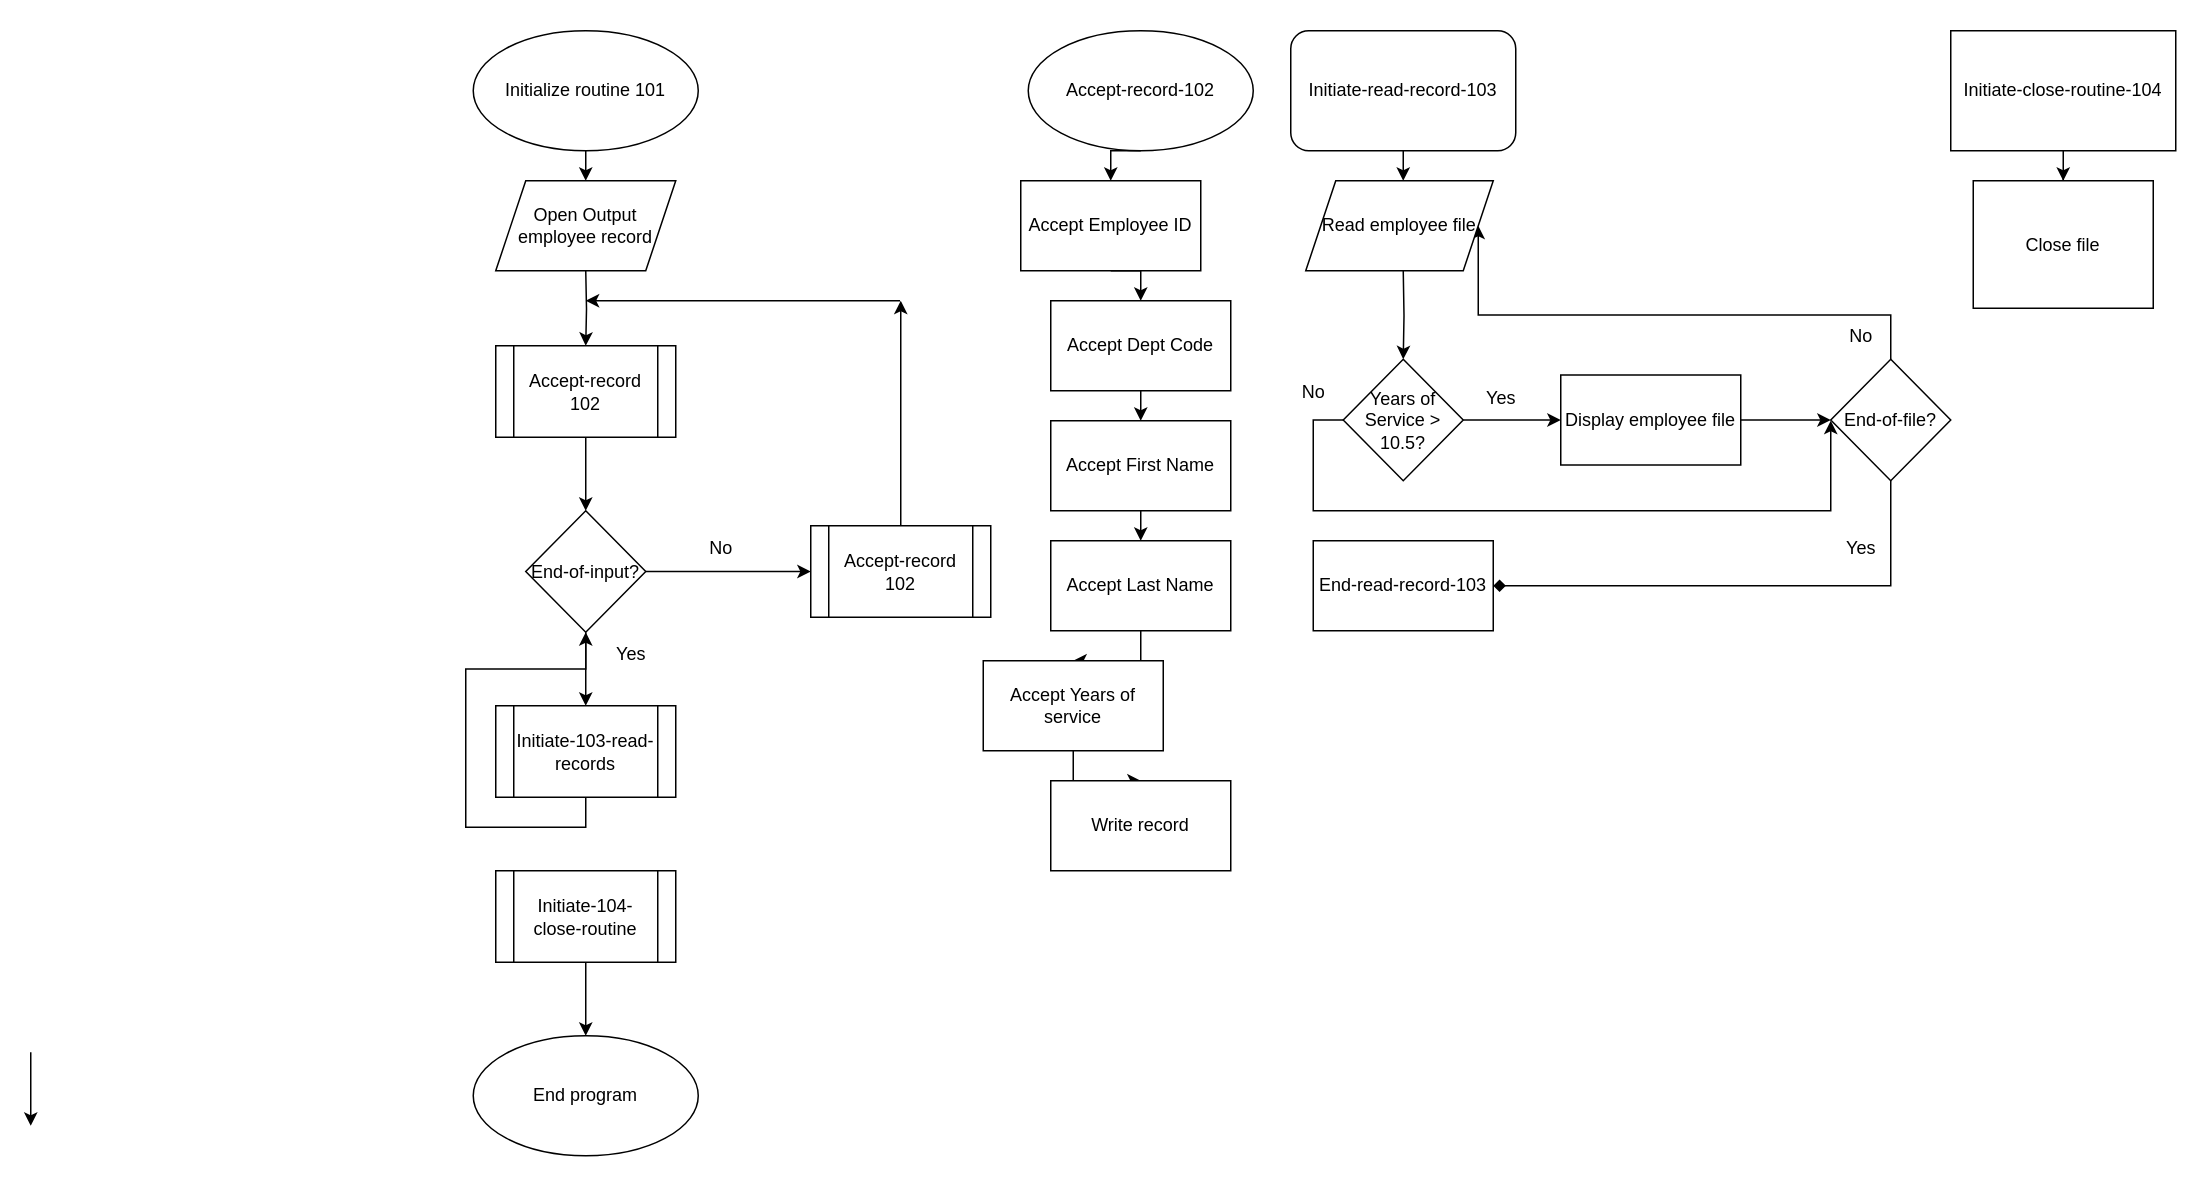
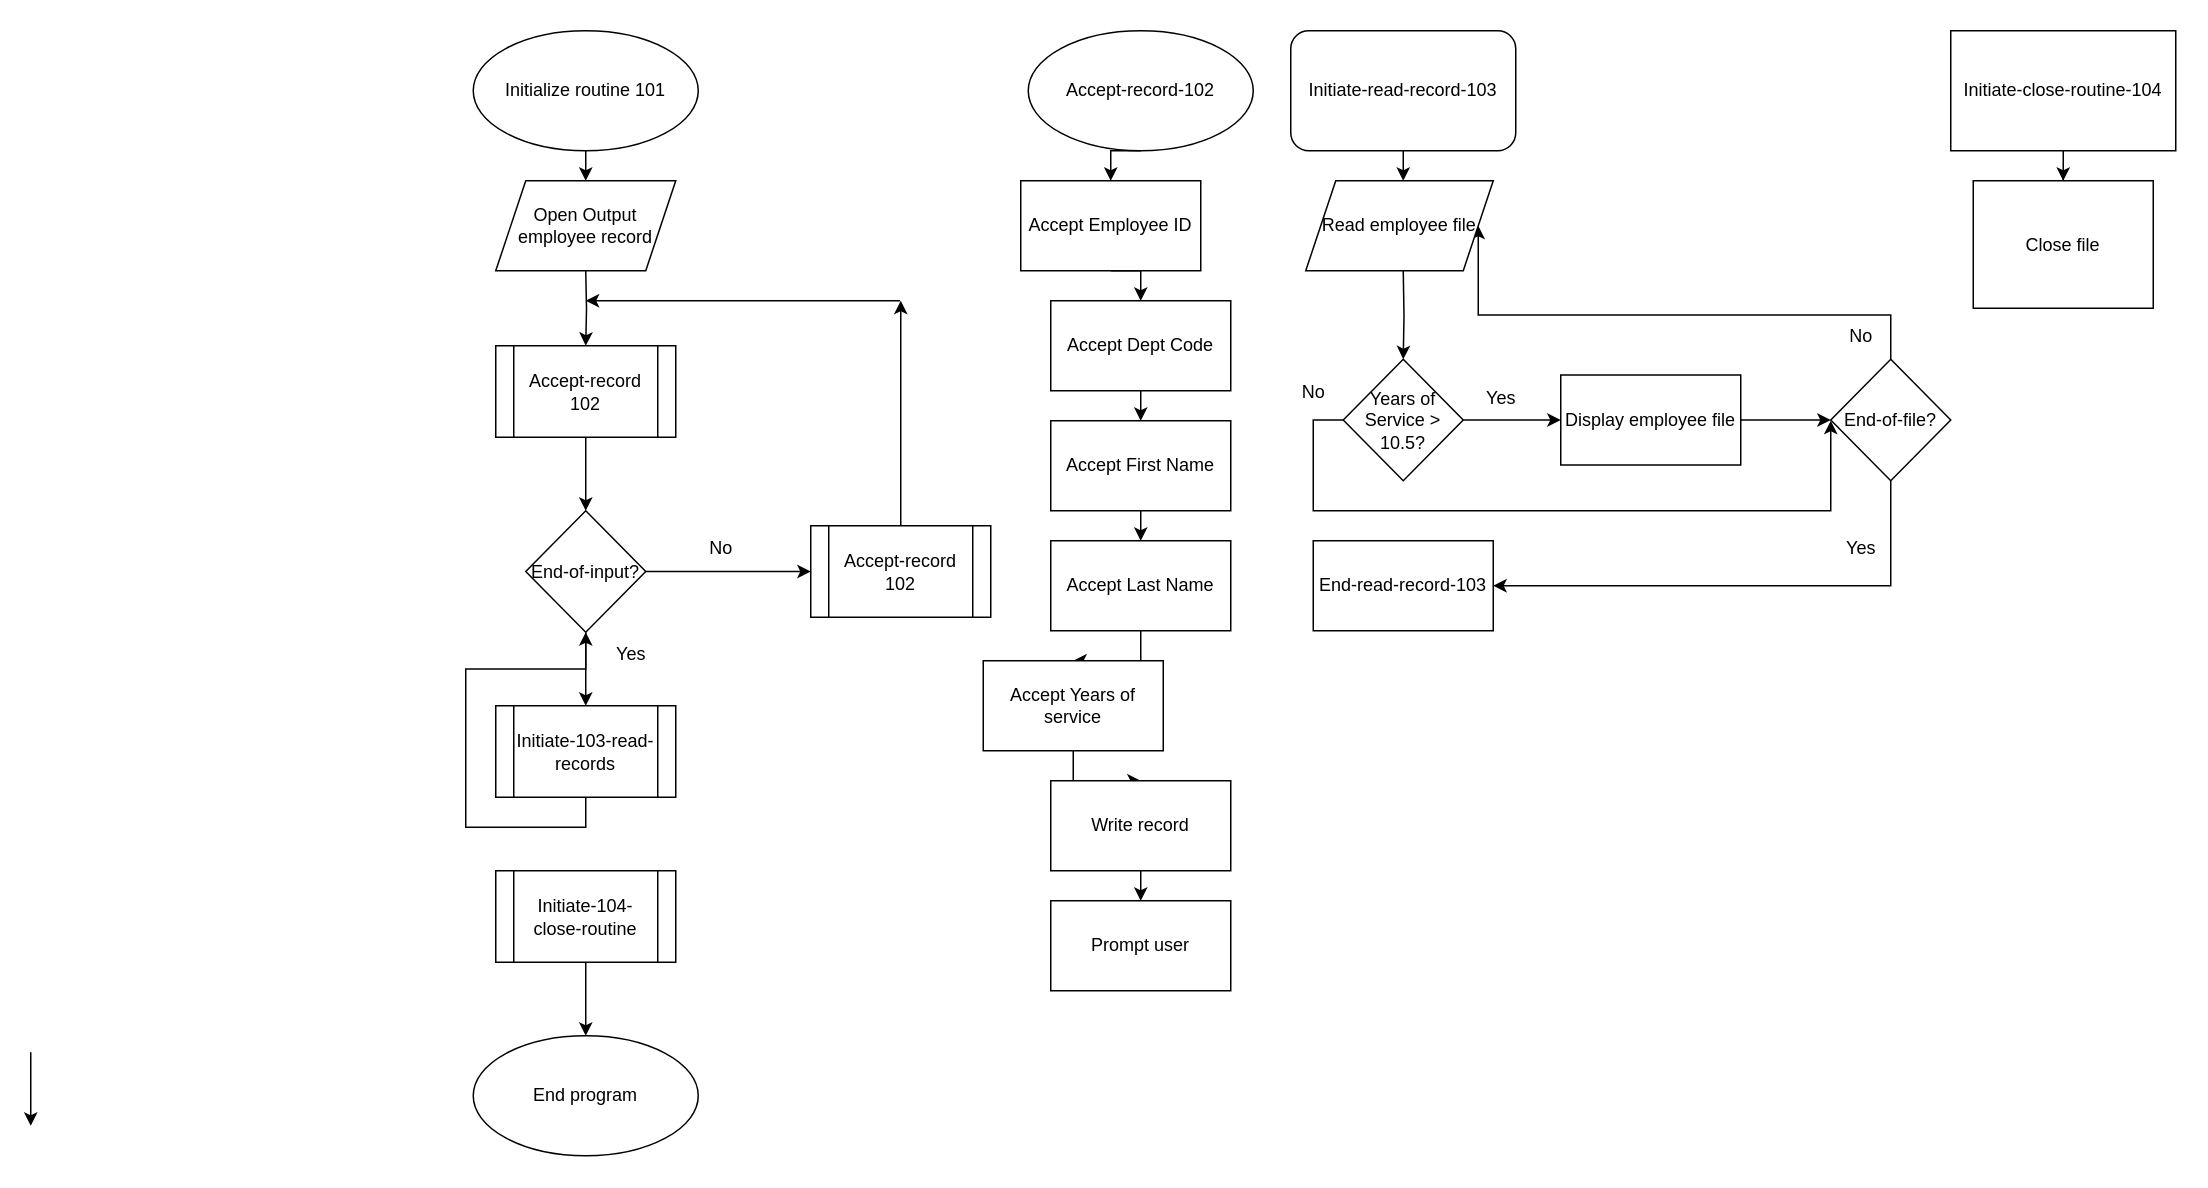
- <mxCell id="42" style="edgeStyle=orthogonalEdgeStyle;rounded=0;orthogonalLoop=1;jettySize=auto;html=1;exitX=0.5;exitY=1;exitDx=0;exitDy=0;entryX=1;entryY=0.5;entryDx=0;entryDy=0;endArrow=diamond;" edge="1" parent="1" source="43" target="45"><mxGeometry relative="1" as="geometry"><mxPoint x="1260" y="390" as="targetPoint" /><mxPoint x="1260" y="340" as="sourcePoint" /></mxGeometry></mxCell>
+ <mxCell id="42" style="edgeStyle=orthogonalEdgeStyle;rounded=0;orthogonalLoop=1;jettySize=auto;html=1;exitX=0.5;exitY=1;exitDx=0;exitDy=0;entryX=1;entryY=0.5;entryDx=0;entryDy=0;" edge="1" parent="1" source="43" target="45"><mxGeometry relative="1" as="geometry"><mxPoint x="1260" y="390" as="targetPoint" /><mxPoint x="1260" y="340" as="sourcePoint" /></mxGeometry></mxCell>
+ <mxCell id="26" style="edgeStyle=orthogonalEdgeStyle;rounded=0;orthogonalLoop=1;jettySize=auto;html=1;exitX=0.5;exitY=1;exitDx=0;exitDy=0;entryX=0.5;entryY=0;entryDx=0;entryDy=0;" edge="1" parent="1" source="27" target="53"><mxGeometry relative="1" as="geometry" /></mxCell>
+ <mxCell id="53" value="&lt;div&gt;Prompt user&lt;/div&gt;" style="rounded=0;whiteSpace=wrap;html=1;" vertex="1" parent="1"><mxGeometry x="700" y="600" width="120" height="60" as="geometry" /></mxCell>
